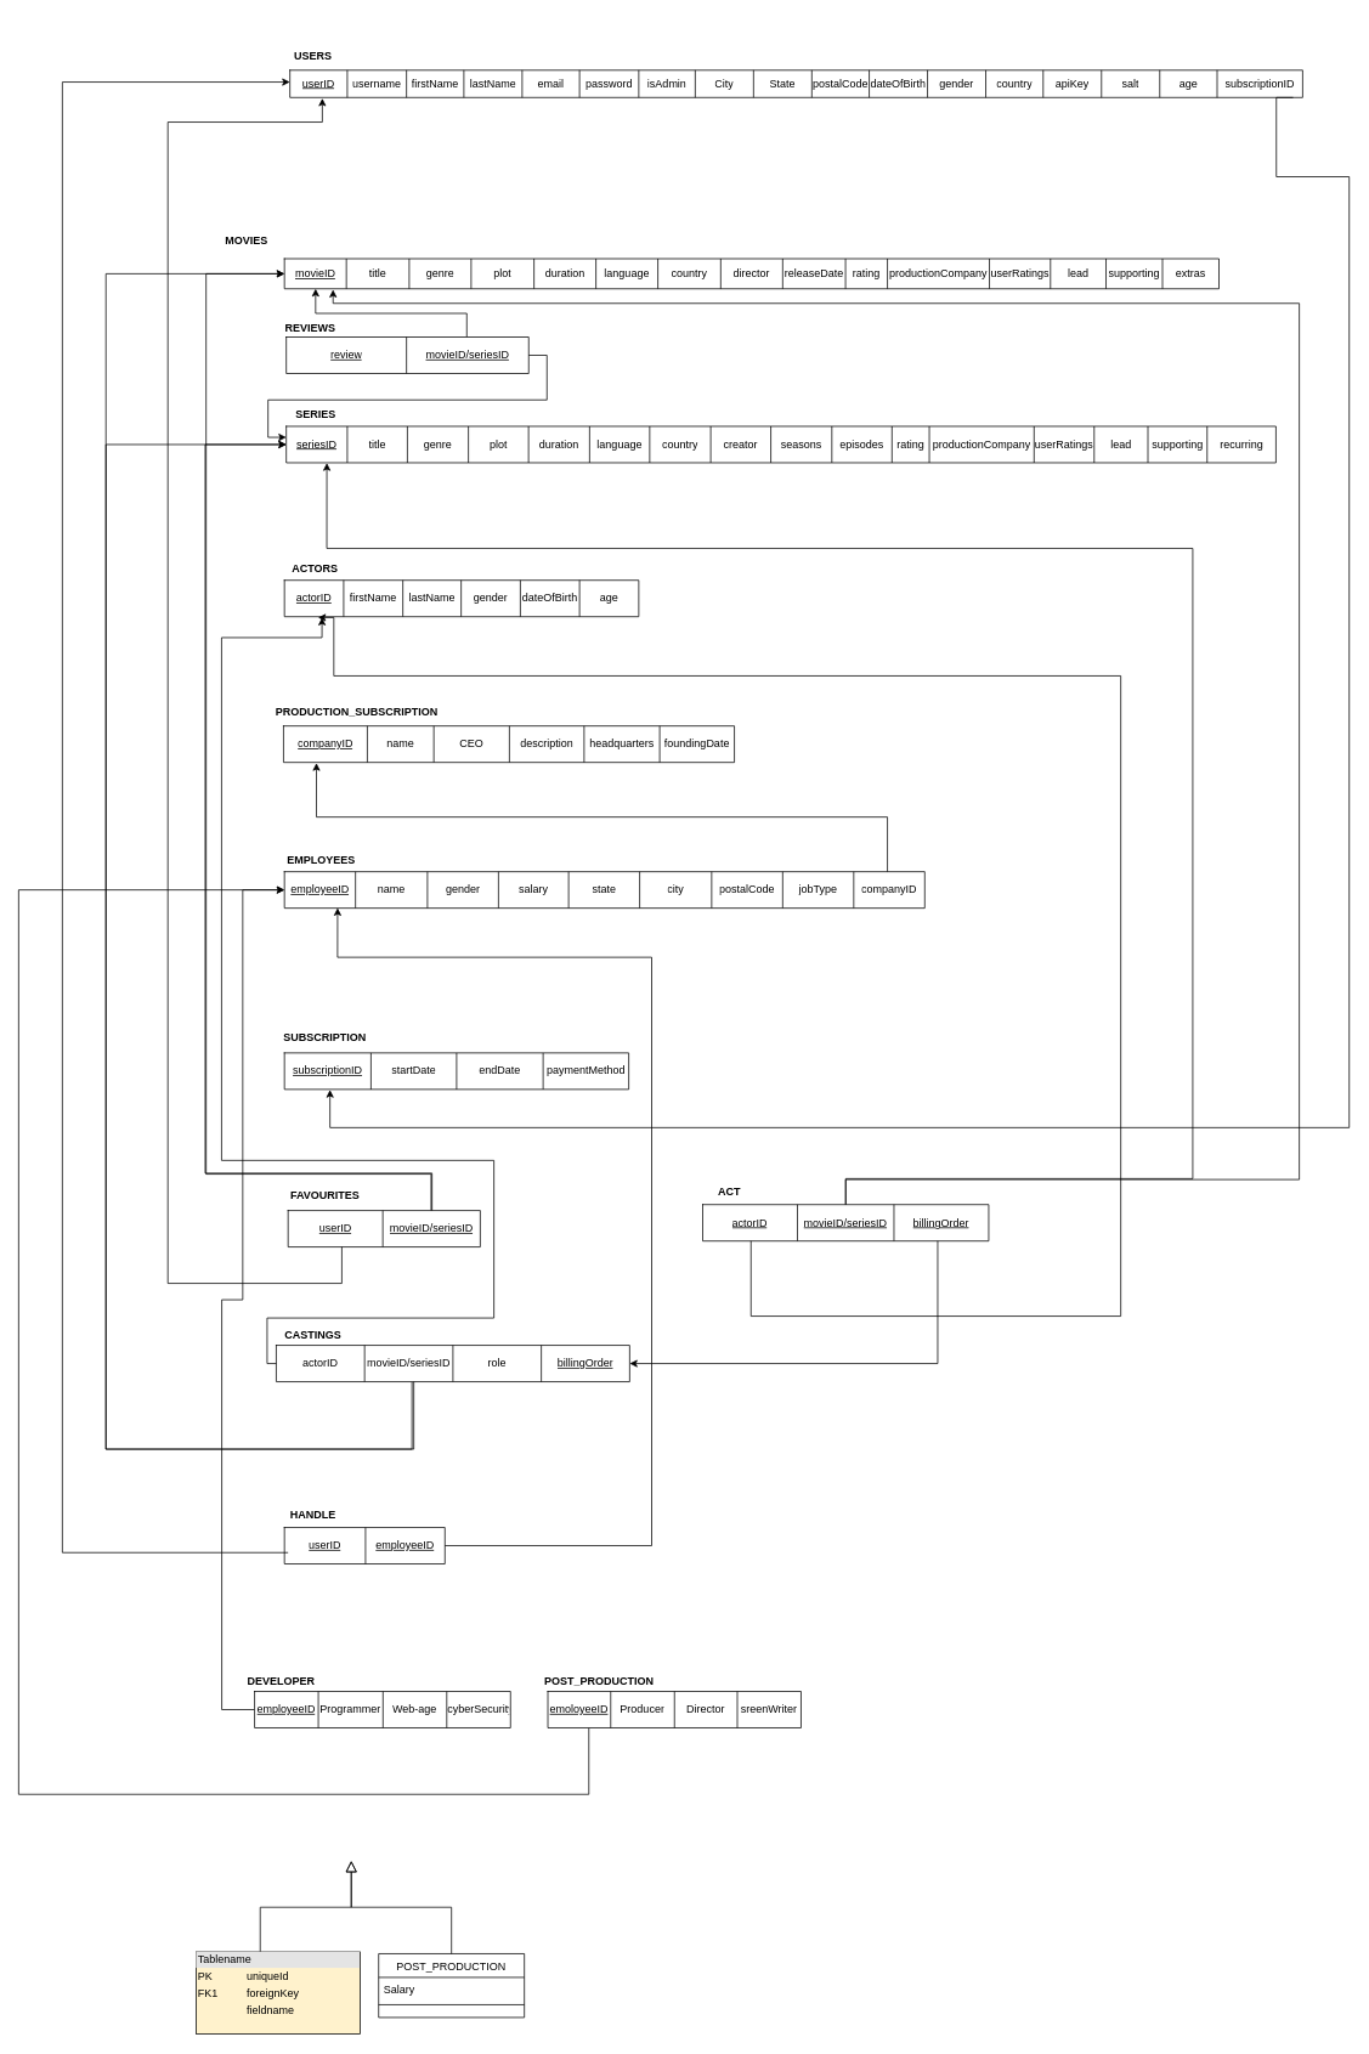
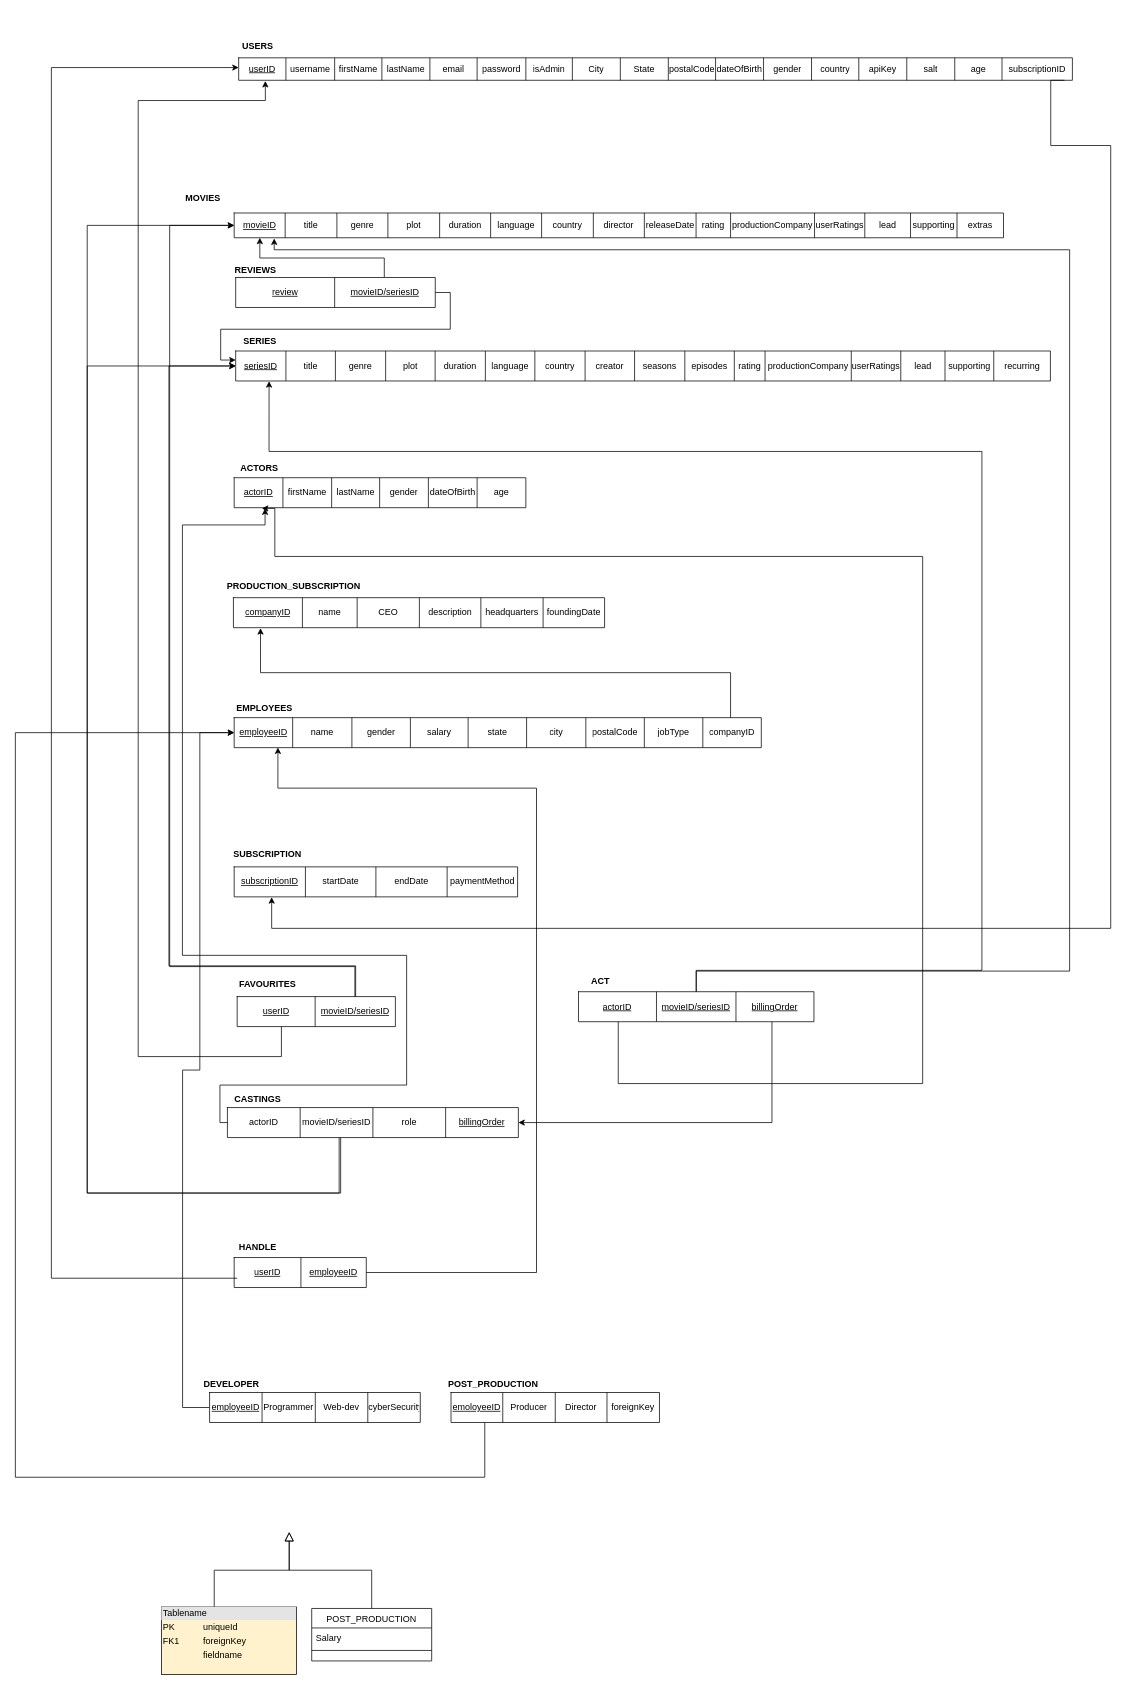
- <mxCell id="150" value="Web-age" style="shape=partialRectangle;html=1;whiteSpace=wrap;connectable=0;strokeColor=inherit;overflow=hidden;fillColor=none;top=0;left=0;bottom=0;right=0;pointerEvents=1;" vertex="1" parent="147"><mxGeometry x="141" width="70" height="40" as="geometry"><mxRectangle width="70" height="40" as="alternateBounds" /></mxGeometry></mxCell>
+ <mxCell id="150" value="Web-dev" style="shape=partialRectangle;html=1;whiteSpace=wrap;connectable=0;strokeColor=inherit;overflow=hidden;fillColor=none;top=0;left=0;bottom=0;right=0;pointerEvents=1;" vertex="1" parent="147"><mxGeometry x="141" width="70" height="40" as="geometry"><mxRectangle width="70" height="40" as="alternateBounds" /></mxGeometry></mxCell>
- <mxCell id="159" value="sreenWriter" style="shape=partialRectangle;html=1;whiteSpace=wrap;connectable=0;strokeColor=inherit;overflow=hidden;fillColor=none;top=0;left=0;bottom=0;right=0;pointerEvents=1;" vertex="1" parent="155"><mxGeometry x="208" width="70" height="40" as="geometry"><mxRectangle width="70" height="40" as="alternateBounds" /></mxGeometry></mxCell>
+ <mxCell id="159" value="foreignKey" style="shape=partialRectangle;html=1;whiteSpace=wrap;connectable=0;strokeColor=inherit;overflow=hidden;fillColor=none;top=0;left=0;bottom=0;right=0;pointerEvents=1;" vertex="1" parent="155"><mxGeometry x="208" width="70" height="40" as="geometry"><mxRectangle width="70" height="40" as="alternateBounds" /></mxGeometry></mxCell>
